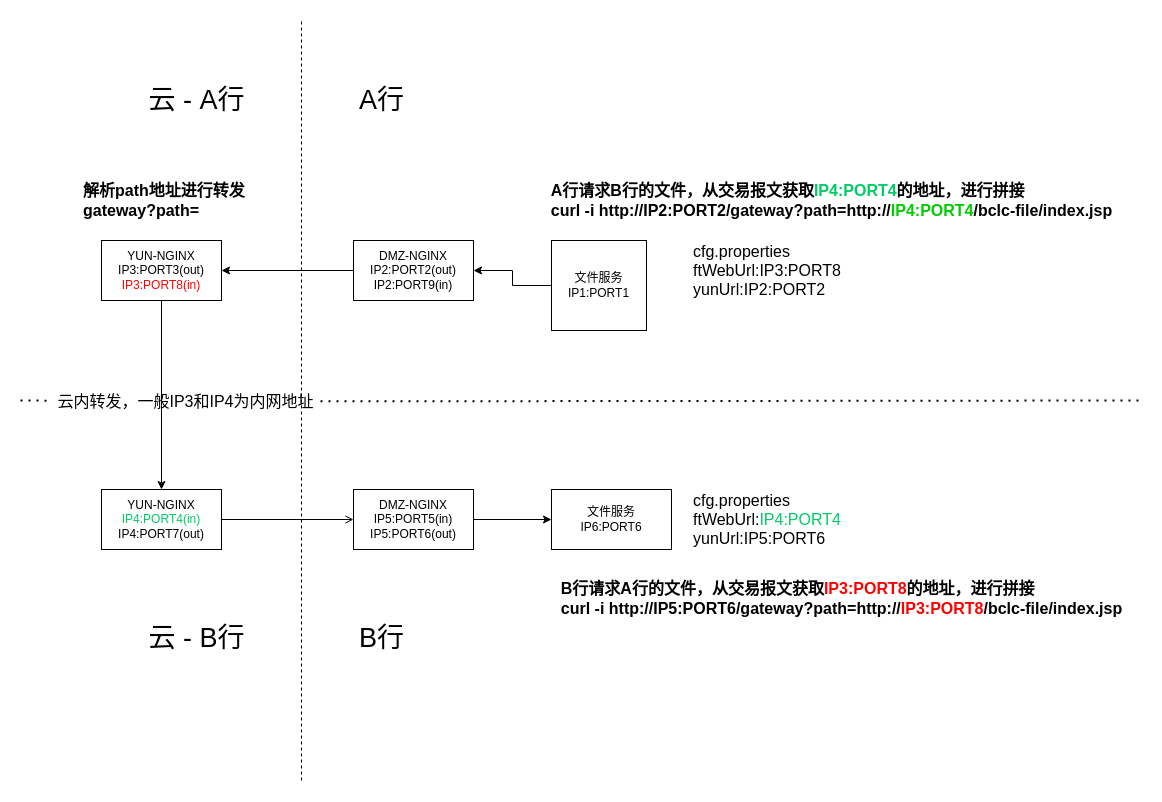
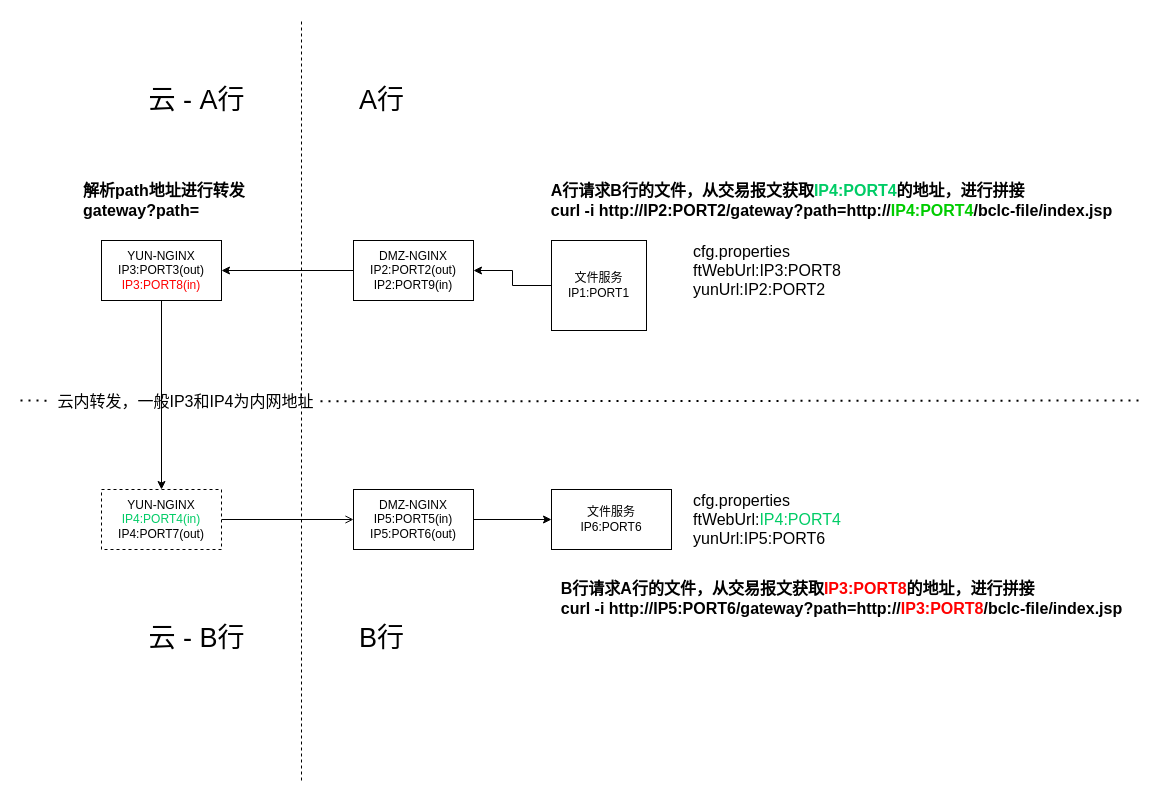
- <mxCell id="13" value="YUN-NGINX&lt;br&gt;&lt;font color=&quot;#00cc66&quot;&gt;IP4:PORT4(in)&lt;br&gt;&lt;/font&gt;IP4:PORT7(out)&lt;font color=&quot;#00cc66&quot;&gt;&lt;br&gt;&lt;/font&gt;" style="rounded=0;whiteSpace=wrap;html=1;" parent="1" vertex="1"><mxGeometry x="101" y="489" width="120" height="60" as="geometry" /></mxCell>
+ <mxCell id="13" value="YUN-NGINX&lt;br&gt;&lt;font color=&quot;#00cc66&quot;&gt;IP4:PORT4(in)&lt;br&gt;&lt;/font&gt;IP4:PORT7(out)&lt;font color=&quot;#00cc66&quot;&gt;&lt;br&gt;&lt;/font&gt;" style="rounded=0;whiteSpace=wrap;html=1;dashed=1;" parent="1" vertex="1"><mxGeometry x="101" y="489" width="120" height="60" as="geometry" /></mxCell>
